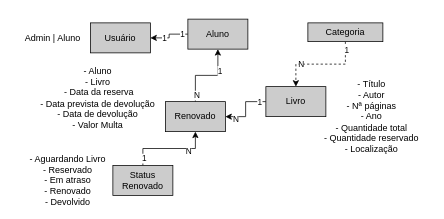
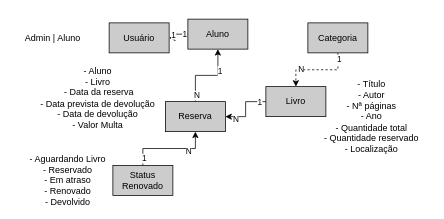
- <mxCell id="9" value="Categoria" style="rounded=0;whiteSpace=wrap;html=1;fillColor=#CCCCCC;" parent="1" vertex="1"><mxGeometry x="410" y="30" width="100" height="25" as="geometry" /></mxCell>
+ <mxCell id="9" value="Categoria" style="rounded=0;whiteSpace=wrap;html=1;fillColor=#CCCCCC;" parent="1" vertex="1"><mxGeometry x="410" y="30" width="80" height="40" as="geometry" /></mxCell>
- <mxCell id="11" value="Usuário" style="rounded=0;whiteSpace=wrap;html=1;fillColor=#CCCCCC;" parent="1" vertex="1"><mxGeometry x="120" y="30" width="80" height="40" as="geometry" /></mxCell>
+ <mxCell id="11" value="Usuário" style="rounded=0;whiteSpace=wrap;html=1;fillColor=#CCCCCC;" parent="1" vertex="1"><mxGeometry x="145" y="30" width="80" height="40" as="geometry" /></mxCell>
- <mxCell id="20" value="Renovado" style="rounded=0;whiteSpace=wrap;html=1;fillColor=#CCCCCC;" parent="1" vertex="1"><mxGeometry x="220" y="135" width="80" height="40" as="geometry" /></mxCell>
+ <mxCell id="20" value="Reserva" style="rounded=0;whiteSpace=wrap;html=1;fillColor=#CCCCCC;" parent="1" vertex="1"><mxGeometry x="220" y="135" width="80" height="40" as="geometry" /></mxCell>
